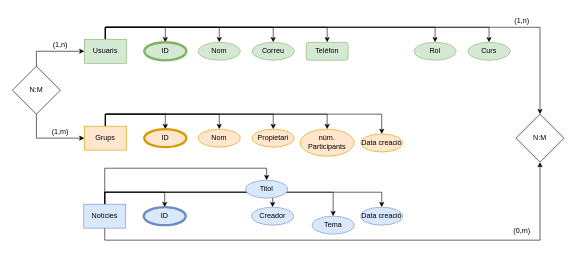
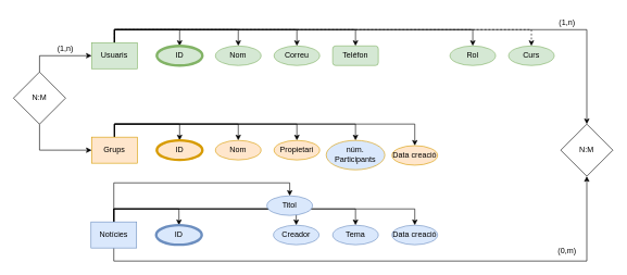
- <mxCell id="8" style="edgeStyle=orthogonalEdgeStyle;rounded=0;orthogonalLoop=1;jettySize=auto;html=1;exitX=0.5;exitY=0;exitDx=0;exitDy=0;entryX=0.5;entryY=0;entryDx=0;entryDy=0;" edge="1" parent="1" source="9" target="44"><mxGeometry relative="1" as="geometry" /></mxCell>
+ <mxCell id="8" style="edgeStyle=orthogonalEdgeStyle;rounded=0;orthogonalLoop=1;jettySize=auto;html=1;exitX=0.5;exitY=0;exitDx=0;exitDy=0;entryX=0.5;entryY=0;entryDx=0;entryDy=0;dashed=1;" edge="1" parent="1" source="9" target="44"><mxGeometry relative="1" as="geometry" /></mxCell>
- <mxCell id="29" value="(1,m)" style="text;html=1;strokeColor=none;fillColor=none;align=center;verticalAlign=middle;whiteSpace=wrap;rounded=0;" vertex="1" parent="1"><mxGeometry x="70" y="205" width="60" height="30" as="geometry" /></mxCell>
- <mxCell id="24" value="núm. Participants" style="ellipse;whiteSpace=wrap;html=1;fillColor=#ffe6cc;strokeColor=#d79b00;" vertex="1" parent="1"><mxGeometry x="500" y="214.94" width="90" height="45.06" as="geometry" /></mxCell>
+ <mxCell id="24" value="núm. Participants" style="ellipse;whiteSpace=wrap;html=1;fillColor=#dae8fc;strokeColor=#d79b00;" vertex="1" parent="1"><mxGeometry x="500" y="214.94" width="90" height="45.06" as="geometry" /></mxCell>
- <mxCell id="42" value="Tema" style="ellipse;whiteSpace=wrap;html=1;fillColor=#dae8fc;strokeColor=#6c8ebf;" vertex="1" parent="1"><mxGeometry x="520" y="360.06" width="70" height="30" as="geometry" /></mxCell>
+ <mxCell id="42" value="Tema" style="ellipse;whiteSpace=wrap;html=1;fillColor=#dae8fc;strokeColor=#6c8ebf;" vertex="1" parent="1"><mxGeometry x="510" y="345.06" width="70" height="30" as="geometry" /></mxCell>
